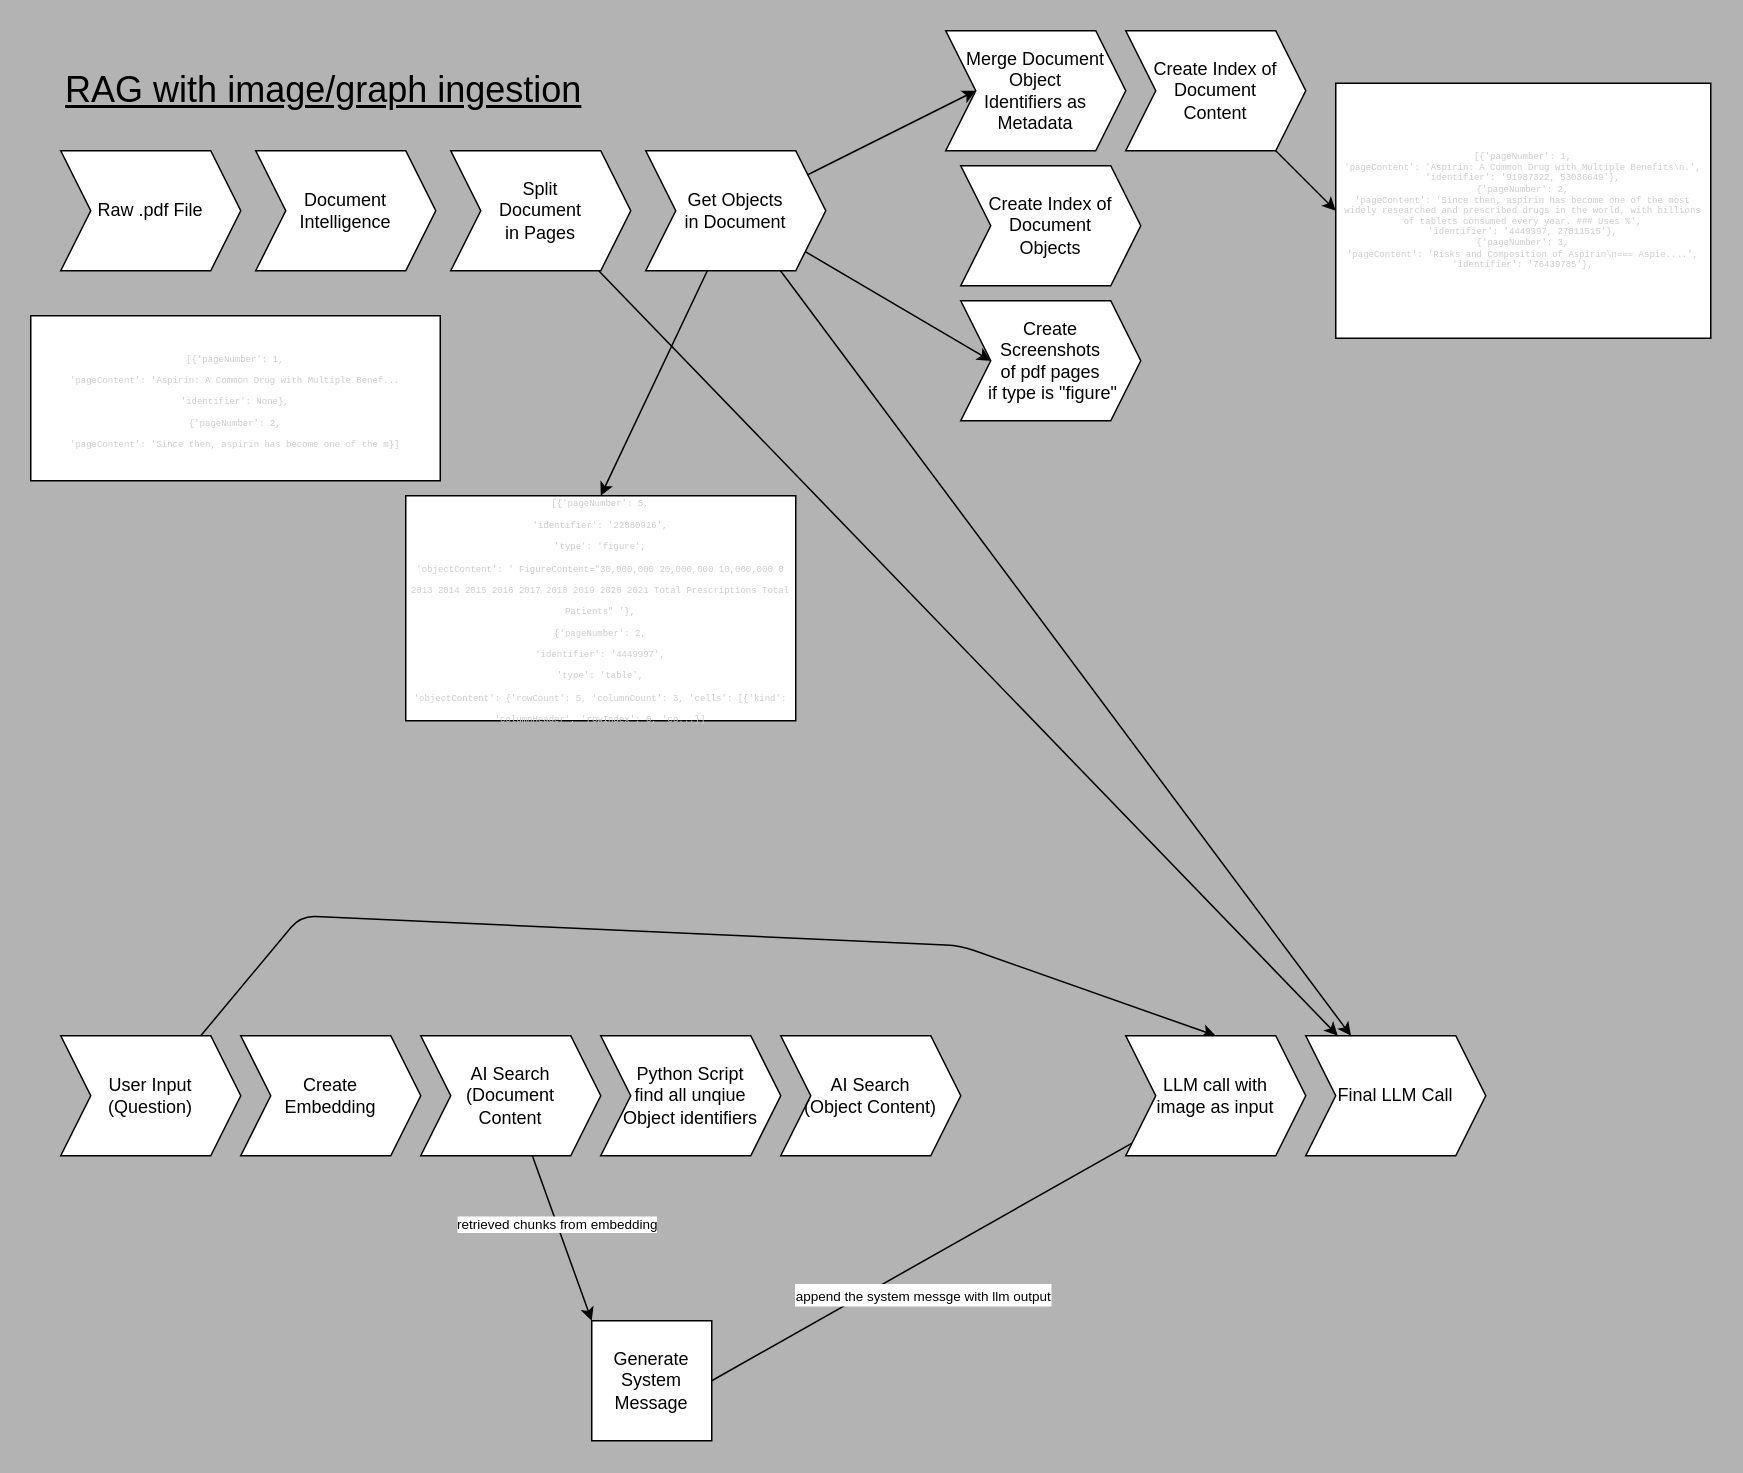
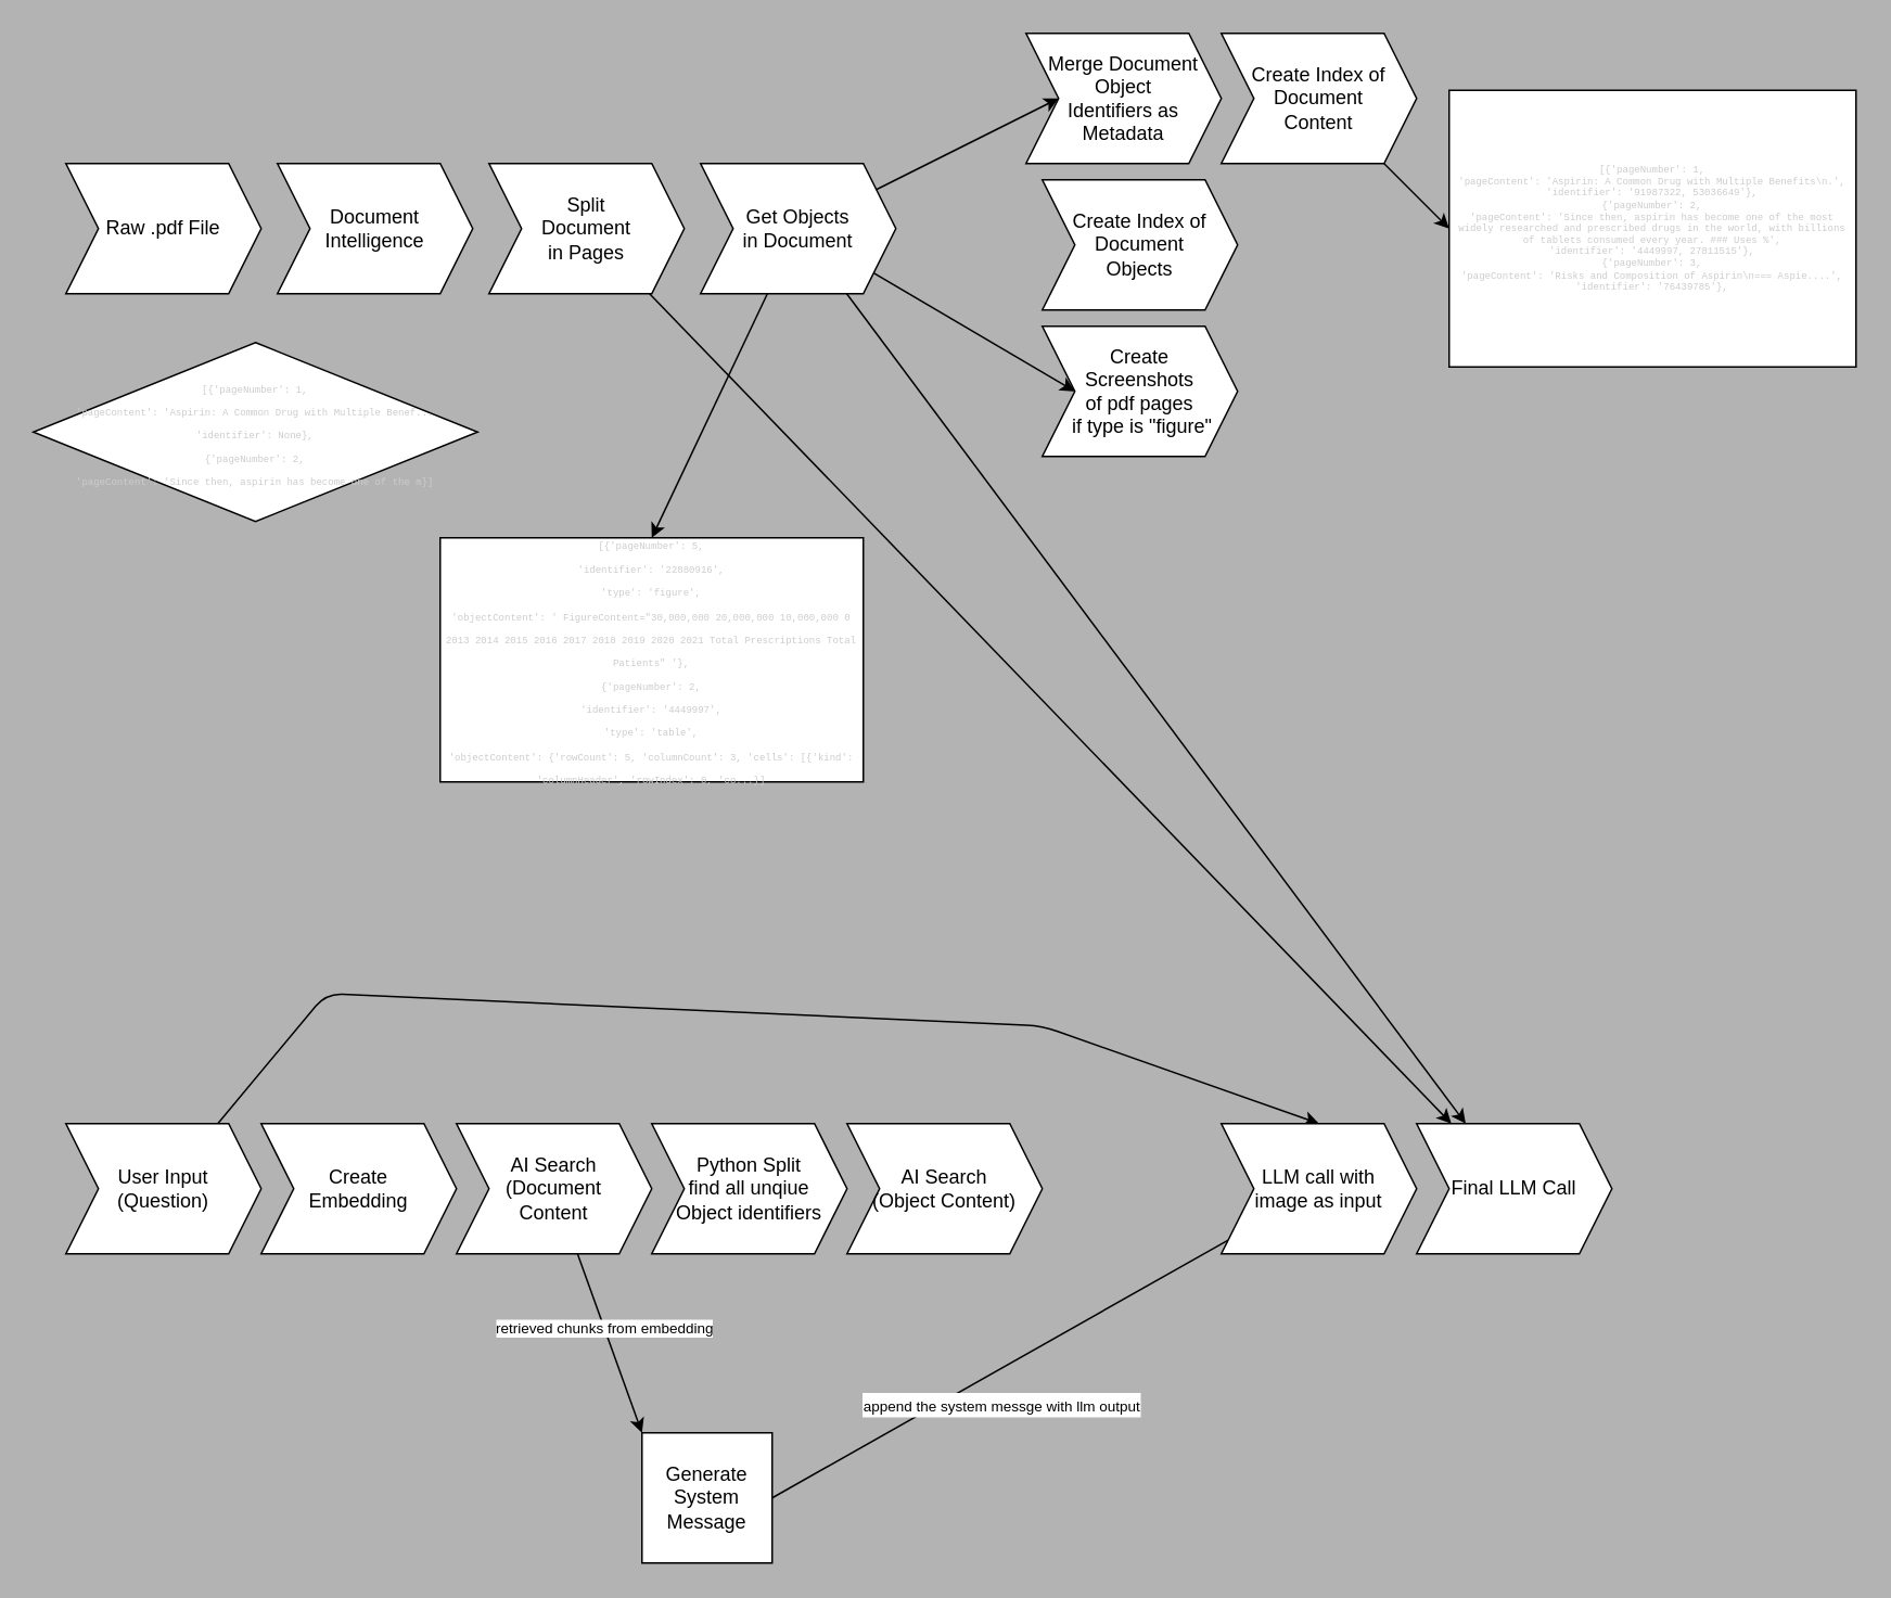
- <mxCell id="2" value="&lt;span style=&quot;font-size: 24px;&quot;&gt;&lt;font style=&quot;&quot; color=&quot;#000000&quot;&gt;&lt;u&gt;RAG with image/graph ingestion&lt;/u&gt;&lt;/font&gt;&lt;/span&gt;" style="text;html=1;align=center;verticalAlign=middle;resizable=0;points=[];autosize=1;strokeColor=none;fillColor=none;" parent="1" vertex="1"><mxGeometry x="30" y="40" width="370" height="40" as="geometry" /></mxCell>
- <mxCell id="12" value="&lt;font style=&quot;font-size: 6px;&quot;&gt;&lt;span style=&quot;color: rgb(204, 204, 204); font-family: Consolas, &amp;quot;Courier New&amp;quot;, monospace; text-align: start;&quot;&gt;[{'pageNumber': 1,&lt;br&gt;&lt;/span&gt;&lt;span style=&quot;color: rgb(204, 204, 204); font-family: Consolas, &amp;quot;Courier New&amp;quot;, monospace; text-align: start;&quot;&gt;  'pageContent': 'Aspirin: A Common Drug with Multiple Benef...&lt;br&gt;&lt;/span&gt;&lt;span style=&quot;color: rgb(204, 204, 204); font-family: Consolas, &amp;quot;Courier New&amp;quot;, monospace; text-align: start;&quot;&gt;  'identifier': None},&lt;br&gt;&lt;/span&gt;&lt;span style=&quot;color: rgb(204, 204, 204); font-family: Consolas, &amp;quot;Courier New&amp;quot;, monospace; text-align: start;&quot;&gt; {'pageNumber': 2,&lt;br&gt;&lt;/span&gt;&lt;span style=&quot;color: rgb(204, 204, 204); font-family: Consolas, &amp;quot;Courier New&amp;quot;, monospace; text-align: start;&quot;&gt;  'pageContent': 'Since then, aspirin has become one of the m&lt;/span&gt;&lt;span style=&quot;color: rgb(204, 204, 204); font-family: Consolas, &amp;quot;Courier New&amp;quot;, monospace; text-align: start;&quot;&gt;}]&lt;/span&gt;&lt;/font&gt;" style="rounded=0;whiteSpace=wrap;html=1;" vertex="1" parent="1"><mxGeometry y="210" width="273" height="110" as="geometry" x="20" /></mxCell>
+ <mxCell id="12" value="&lt;font style=&quot;font-size: 6px;&quot;&gt;&lt;span style=&quot;color: rgb(204, 204, 204); font-family: Consolas, &amp;quot;Courier New&amp;quot;, monospace; text-align: start;&quot;&gt;[{'pageNumber': 1,&lt;br&gt;&lt;/span&gt;&lt;span style=&quot;color: rgb(204, 204, 204); font-family: Consolas, &amp;quot;Courier New&amp;quot;, monospace; text-align: start;&quot;&gt;  'pageContent': 'Aspirin: A Common Drug with Multiple Benef...&lt;br&gt;&lt;/span&gt;&lt;span style=&quot;color: rgb(204, 204, 204); font-family: Consolas, &amp;quot;Courier New&amp;quot;, monospace; text-align: start;&quot;&gt;  'identifier': None},&lt;br&gt;&lt;/span&gt;&lt;span style=&quot;color: rgb(204, 204, 204); font-family: Consolas, &amp;quot;Courier New&amp;quot;, monospace; text-align: start;&quot;&gt; {'pageNumber': 2,&lt;br&gt;&lt;/span&gt;&lt;span style=&quot;color: rgb(204, 204, 204); font-family: Consolas, &amp;quot;Courier New&amp;quot;, monospace; text-align: start;&quot;&gt;  'pageContent': 'Since then, aspirin has become one of the m&lt;/span&gt;&lt;span style=&quot;color: rgb(204, 204, 204); font-family: Consolas, &amp;quot;Courier New&amp;quot;, monospace; text-align: start;&quot;&gt;}]&lt;/span&gt;&lt;/font&gt;" style="rhombus;whiteSpace=wrap;html=1;" vertex="1" parent="1"><mxGeometry y="210" width="273" height="110" as="geometry" x="20" /></mxCell>
- <mxCell id="26" value="&lt;font style=&quot;font-size: 12px;&quot;&gt;Python Script&lt;br&gt;find all unqiue&lt;br&gt;Object identifiers&lt;/font&gt;" style="shape=step;perimeter=stepPerimeter;whiteSpace=wrap;html=1;fixedSize=1;fontSize=6;" vertex="1" parent="1"><mxGeometry x="400" y="690" width="120" height="80" as="geometry" /></mxCell>
+ <mxCell id="26" value="&lt;font style=&quot;font-size: 12px;&quot;&gt;Python Split&lt;br&gt;find all unqiue&lt;br&gt;Object identifiers&lt;/font&gt;" style="shape=step;perimeter=stepPerimeter;whiteSpace=wrap;html=1;fixedSize=1;fontSize=6;" vertex="1" parent="1"><mxGeometry x="400" y="690" width="120" height="80" as="geometry" /></mxCell>
